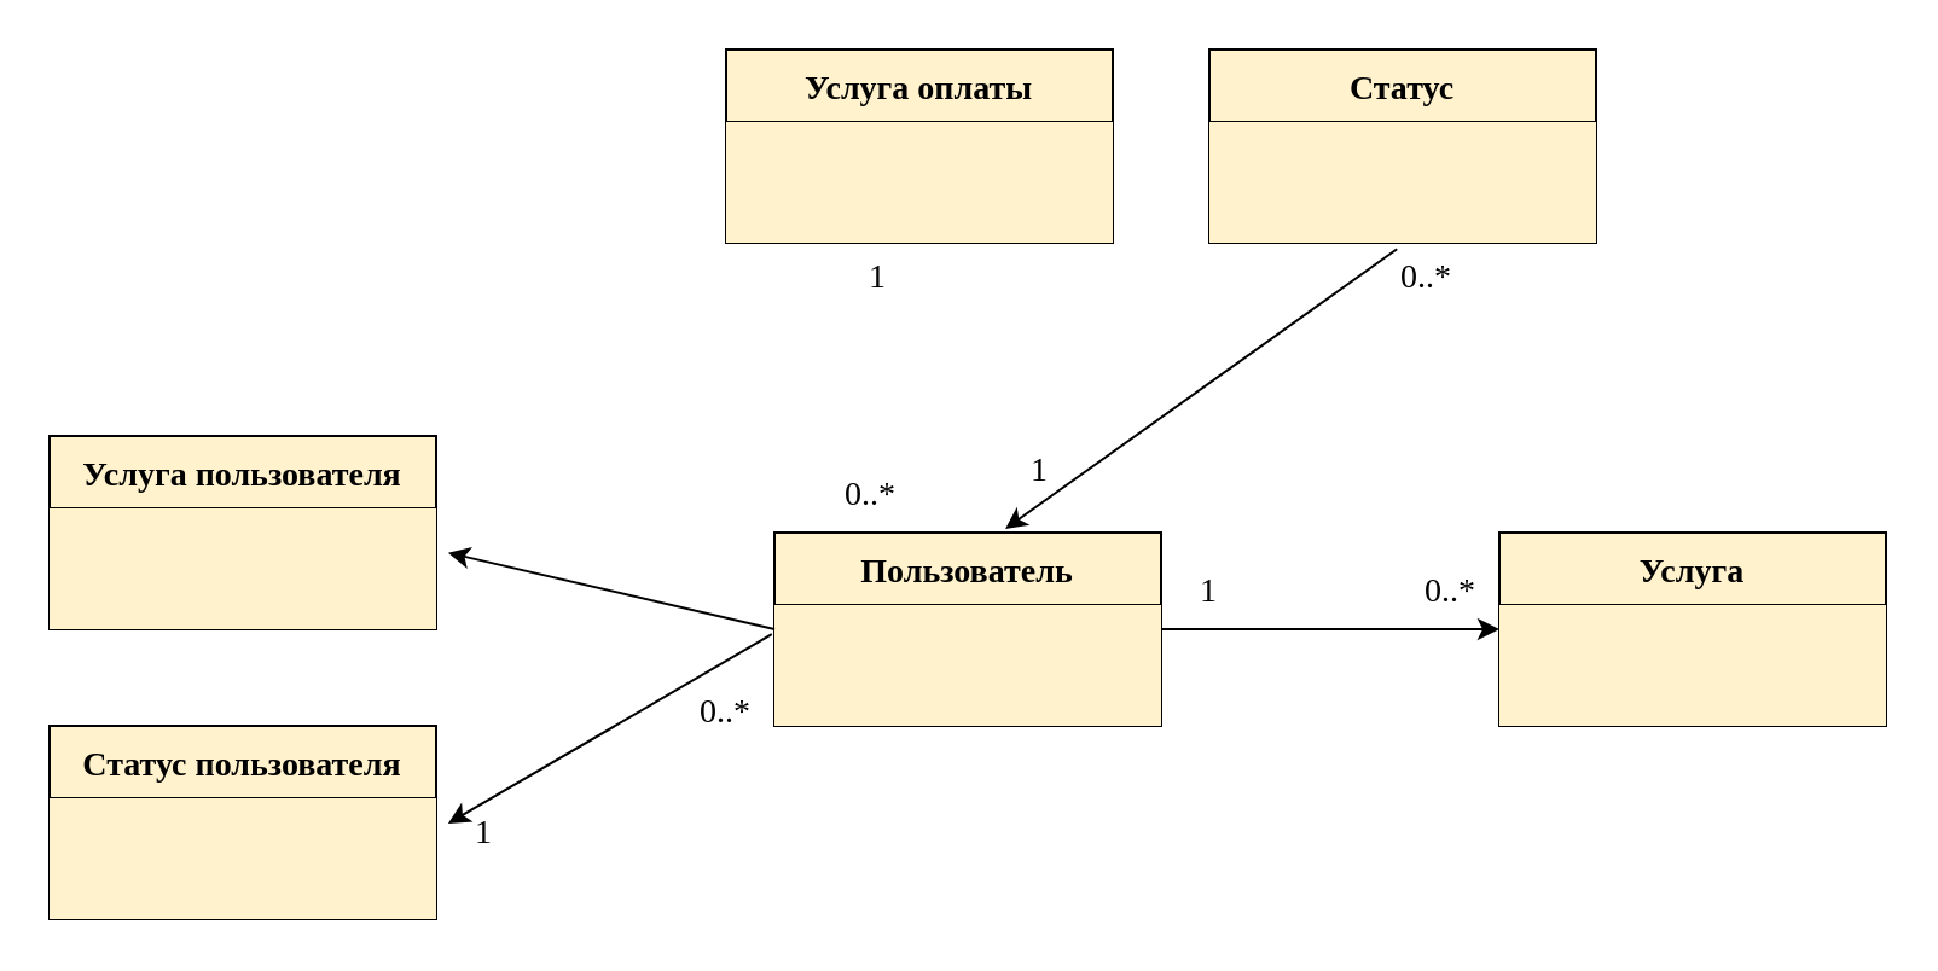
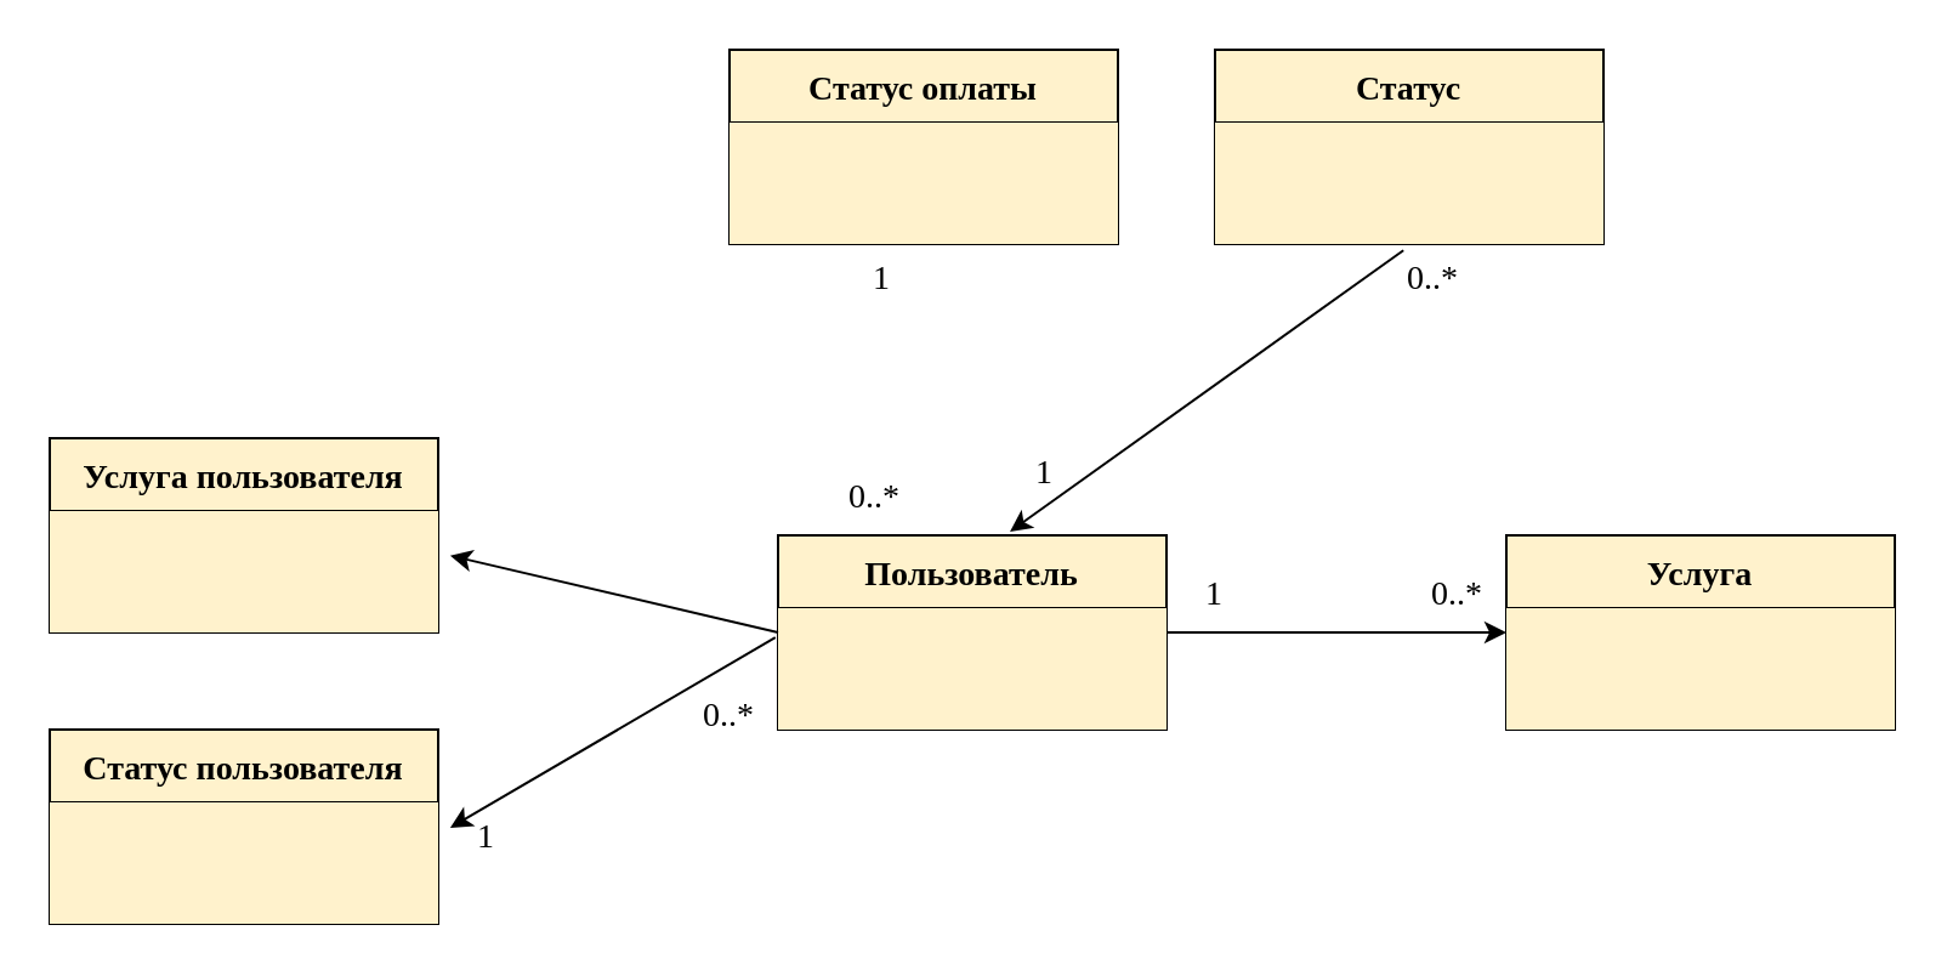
- <mxCell id="10" value="Услуга оплаты" style="swimlane;fontStyle=1;childLayout=stackLayout;horizontal=1;startSize=30;horizontalStack=0;resizeParent=1;resizeParentMax=0;resizeLast=0;collapsible=1;marginBottom=0;strokeColor=#000000;fontSize=14;fillColor=#FFF2CC;fontFamily=Times New Roman;" vertex="1" parent="1"><mxGeometry x="300" y="20" width="160" height="80" as="geometry" /></mxCell>
+ <mxCell id="10" value="Статус оплаты" style="swimlane;fontStyle=1;childLayout=stackLayout;horizontal=1;startSize=30;horizontalStack=0;resizeParent=1;resizeParentMax=0;resizeLast=0;collapsible=1;marginBottom=0;strokeColor=#000000;fontSize=14;fillColor=#FFF2CC;fontFamily=Times New Roman;" vertex="1" parent="1"><mxGeometry x="300" y="20" width="160" height="80" as="geometry" /></mxCell>
